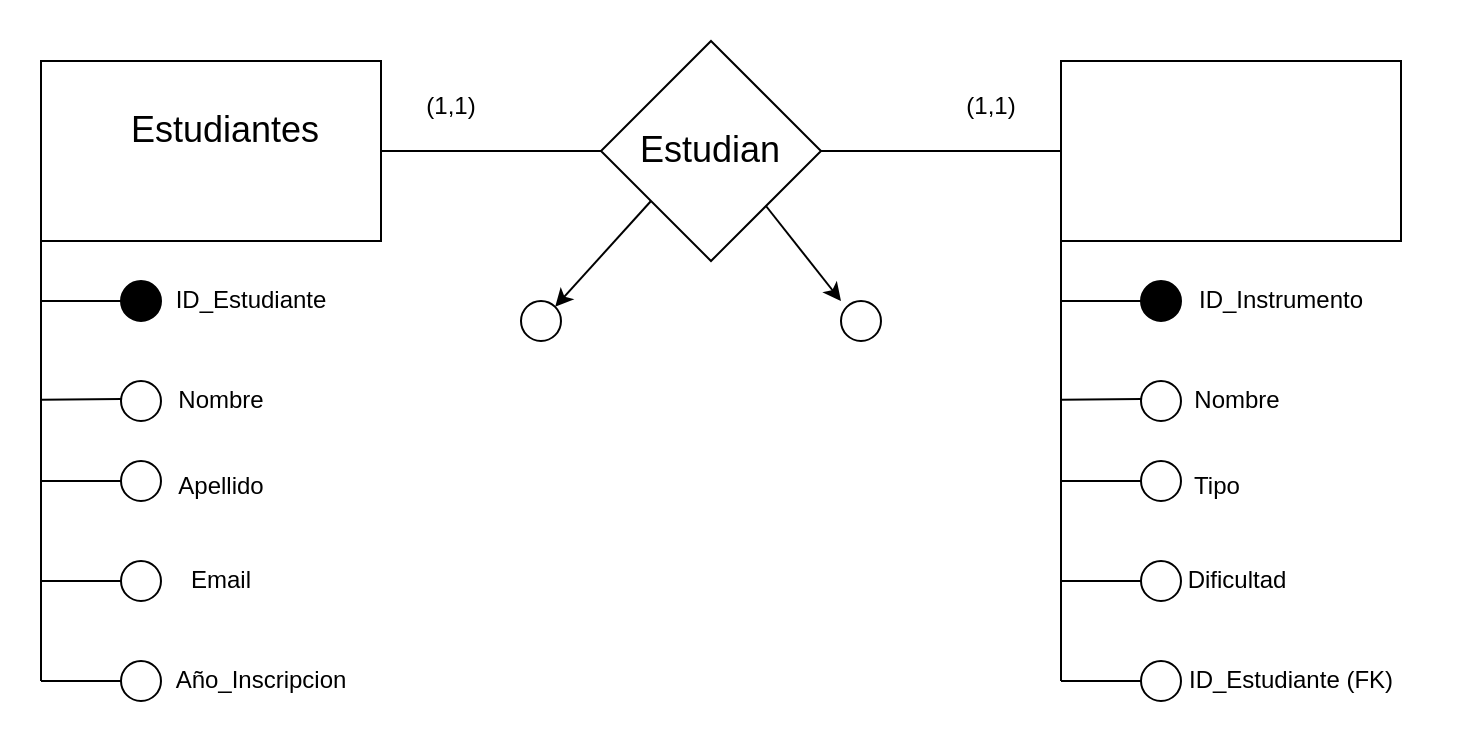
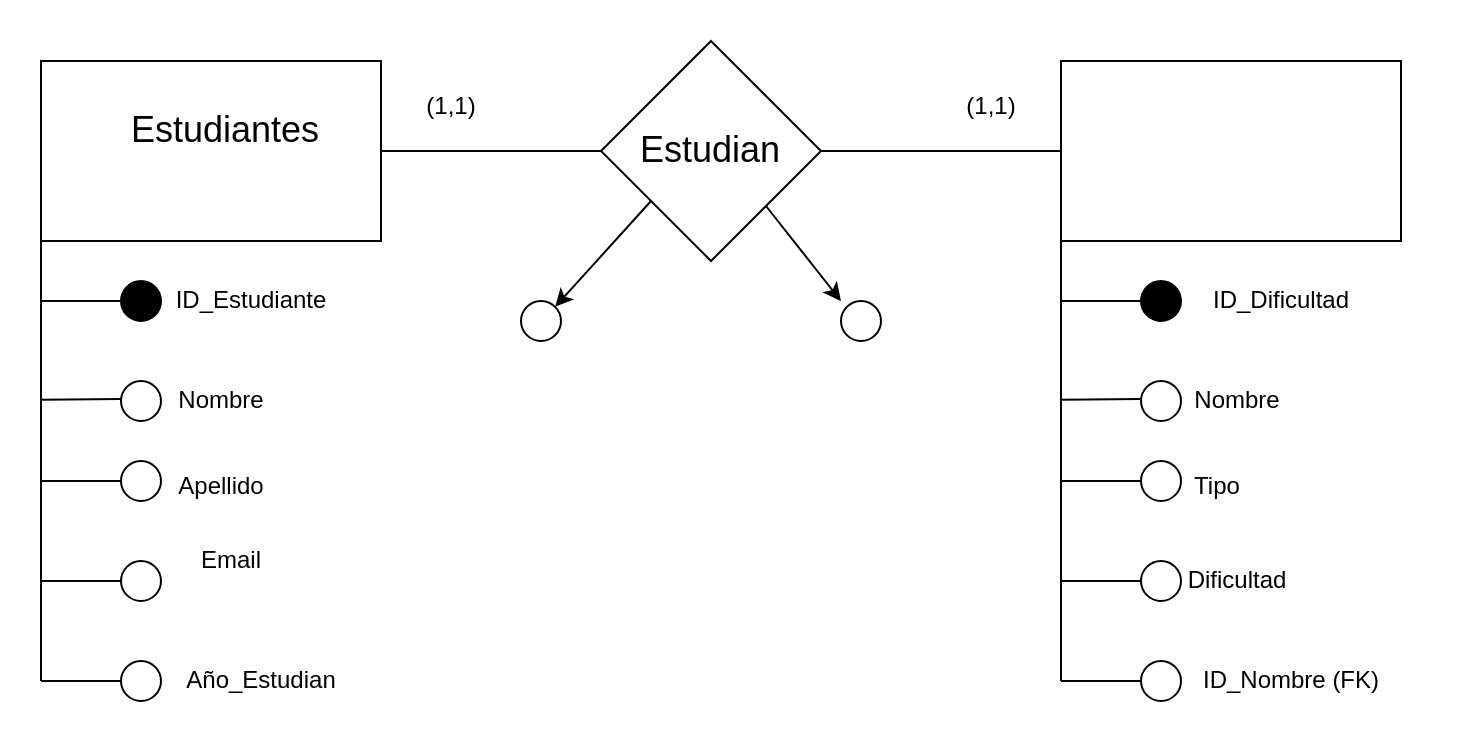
- <mxCell id="40" value="ID_Instrumento" style="text;html=1;align=center;verticalAlign=middle;resizable=0;points=[];autosize=1;strokeColor=none;fillColor=none;" vertex="1" parent="1"><mxGeometry x="585" y="135" width="110" height="30" as="geometry" /></mxCell>
+ <mxCell id="40" value="ID_Dificultad" style="text;html=1;align=center;verticalAlign=middle;resizable=0;points=[];autosize=1;strokeColor=none;fillColor=none;" vertex="1" parent="1"><mxGeometry x="585" y="135" width="110" height="30" as="geometry" /></mxCell>
- <mxCell id="38" value="Email" style="text;html=1;align=center;verticalAlign=middle;resizable=0;points=[];autosize=1;strokeColor=none;fillColor=none;" vertex="1" parent="1"><mxGeometry x="85" y="275" width="50" height="30" as="geometry" /></mxCell>
+ <mxCell id="38" value="Email" style="text;html=1;align=center;verticalAlign=middle;resizable=0;points=[];autosize=1;strokeColor=none;fillColor=none;" vertex="1" parent="1"><mxGeometry x="90" y="265" width="50" height="30" as="geometry" /></mxCell>
- <mxCell id="39" value="Año_Inscripcion" style="text;html=1;align=center;verticalAlign=middle;resizable=0;points=[];autosize=1;strokeColor=none;fillColor=none;" vertex="1" parent="1"><mxGeometry x="75" y="325" width="110" height="30" as="geometry" /></mxCell>
+ <mxCell id="39" value="Año_Estudian" style="text;html=1;align=center;verticalAlign=middle;resizable=0;points=[];autosize=1;strokeColor=none;fillColor=none;" vertex="1" parent="1"><mxGeometry x="75" y="325" width="110" height="30" as="geometry" /></mxCell>
- <mxCell id="44" value="ID_Estudiante (FK)" style="text;html=1;align=center;verticalAlign=middle;resizable=0;points=[];autosize=1;strokeColor=none;fillColor=none;" vertex="1" parent="1"><mxGeometry x="580" y="325" width="130" height="30" as="geometry" /></mxCell>
+ <mxCell id="44" value="ID_Nombre (FK)" style="text;html=1;align=center;verticalAlign=middle;resizable=0;points=[];autosize=1;strokeColor=none;fillColor=none;" vertex="1" parent="1"><mxGeometry x="580" y="325" width="130" height="30" as="geometry" /></mxCell>
